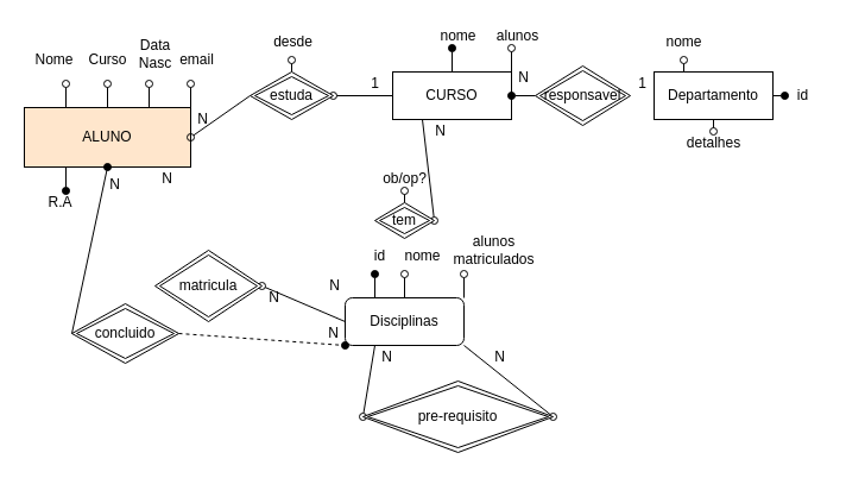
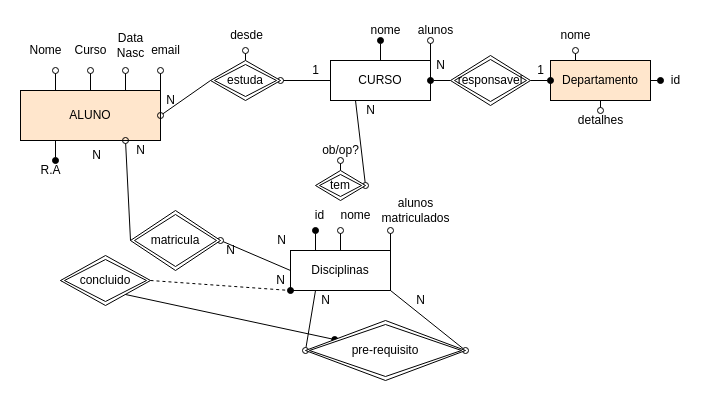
+ <mxCell id="45" style="edgeStyle=none;rounded=1;orthogonalLoop=1;jettySize=auto;html=1;exitX=1;exitY=0.5;exitDx=0;exitDy=0;entryX=0;entryY=0.5;entryDx=0;entryDy=0;endArrow=oval;endFill=1;strokeColor=#000000;" edge="1" parent="1" source="46" target="40"><mxGeometry relative="1" as="geometry" /></mxCell>
- <mxCell id="40" value="&lt;div&gt;Departamento&lt;/div&gt;" style="whiteSpace=wrap;html=1;align=center;" vertex="1" parent="1"><mxGeometry x="550" y="60" width="100" height="40" as="geometry" /></mxCell>
+ <mxCell id="40" value="&lt;div&gt;Departamento&lt;/div&gt;" style="whiteSpace=wrap;html=1;align=center;fillColor=#ffe6cc;" vertex="1" parent="1"><mxGeometry x="550" y="60" width="100" height="40" as="geometry" /></mxCell>
+ <mxCell id="35" style="edgeStyle=none;rounded=1;orthogonalLoop=1;jettySize=auto;html=1;exitX=0;exitY=0.5;exitDx=0;exitDy=0;entryX=0.75;entryY=1;entryDx=0;entryDy=0;endArrow=oval;endFill=0;strokeColor=#000000;" edge="1" parent="1" source="36" target="7"><mxGeometry relative="1" as="geometry" /></mxCell>
- <mxCell id="48" style="edgeStyle=none;rounded=1;orthogonalLoop=1;jettySize=auto;html=1;exitX=0;exitY=0.5;exitDx=0;exitDy=0;entryX=0.5;entryY=1;entryDx=0;entryDy=0;endArrow=oval;endFill=1;strokeColor=#000000;" edge="1" parent="1" source="49" target="7"><mxGeometry relative="1" as="geometry" /></mxCell>
+ <mxCell id="48" style="edgeStyle=none;rounded=1;orthogonalLoop=1;jettySize=auto;html=1;exitX=0;exitY=0.5;exitDx=0;exitDy=0;endArrow=oval;endFill=1;strokeColor=#000000;" edge="1" parent="1" source="49" target="62"><mxGeometry relative="1" as="geometry" /></mxCell>
- <mxCell id="26" value="Disciplinas" style="whiteSpace=wrap;html=1;align=center;rounded=1;" vertex="1" parent="1"><mxGeometry x="290" y="250" width="100" height="40" as="geometry" /></mxCell>
+ <mxCell id="26" value="Disciplinas" style="whiteSpace=wrap;html=1;align=center;" vertex="1" parent="1"><mxGeometry x="290" y="250" width="100" height="40" as="geometry" /></mxCell>
